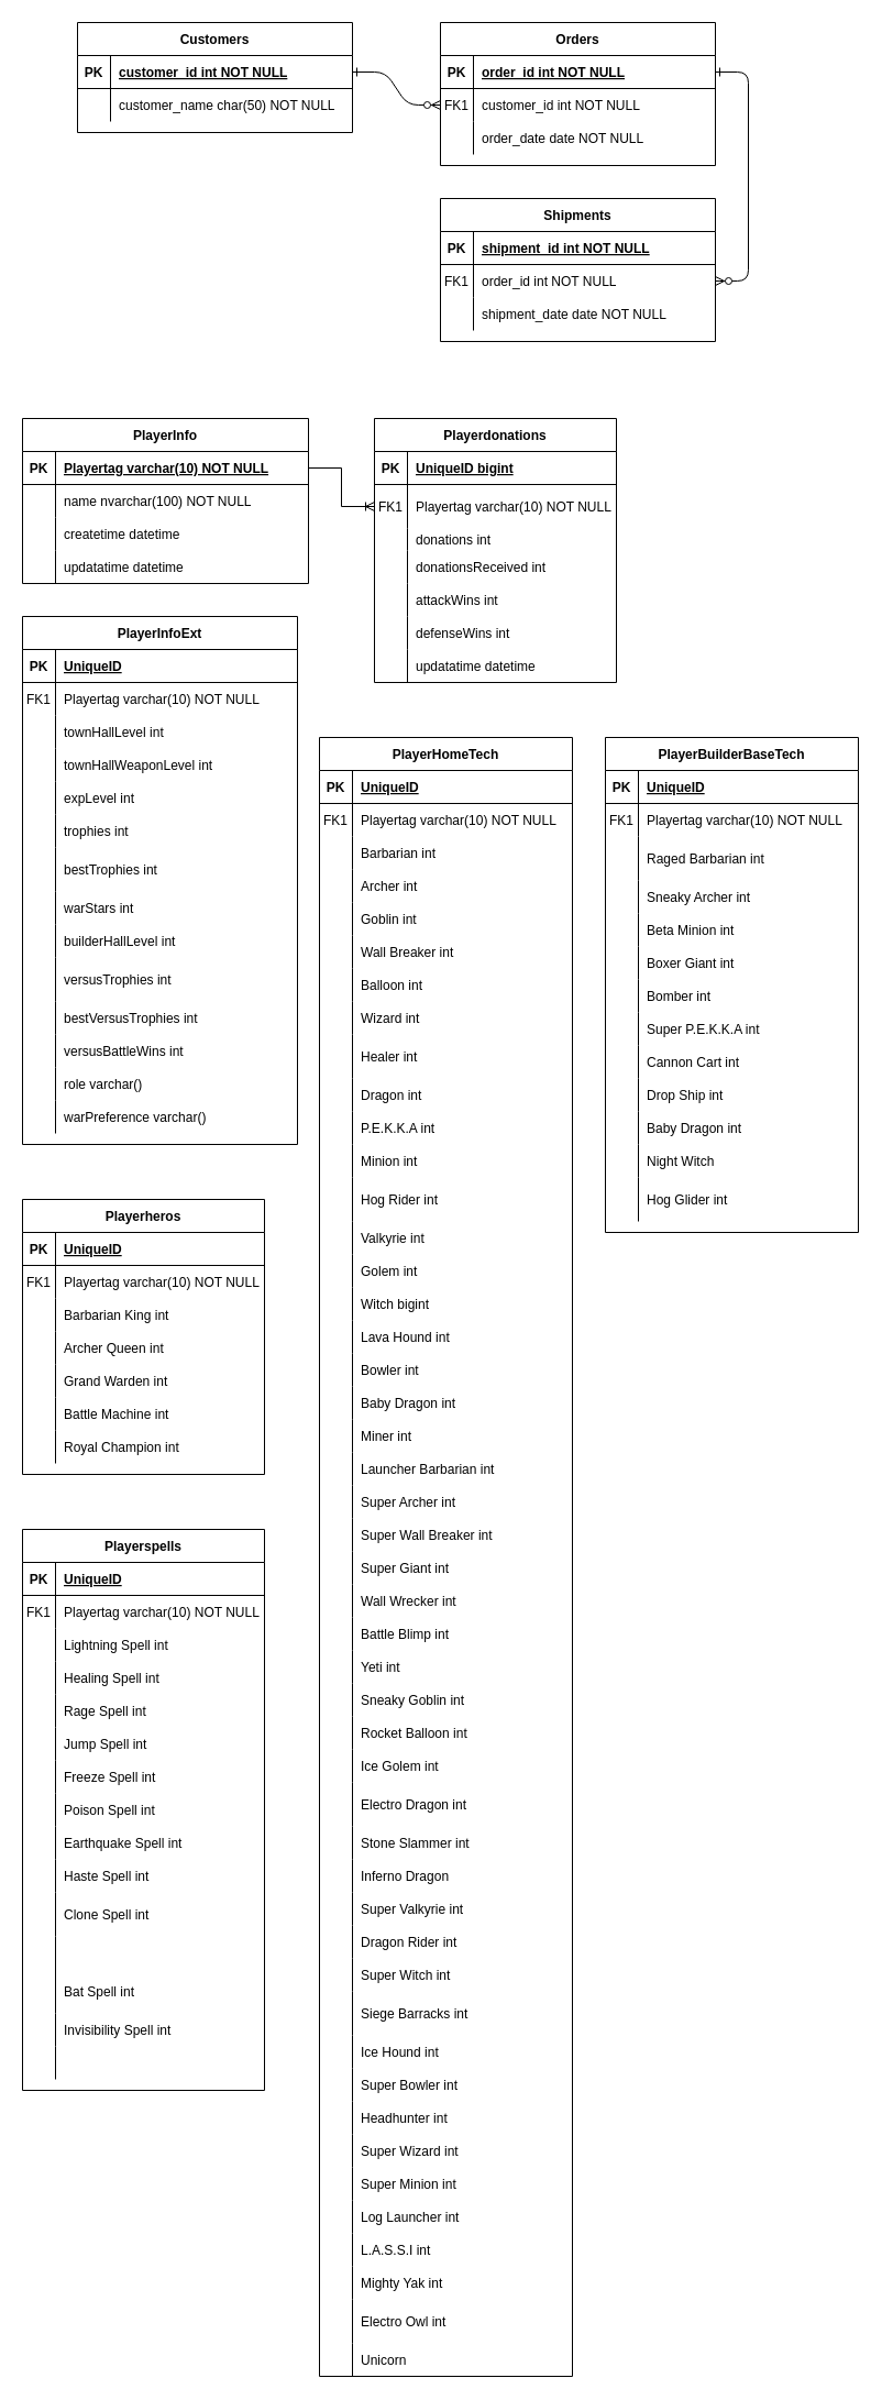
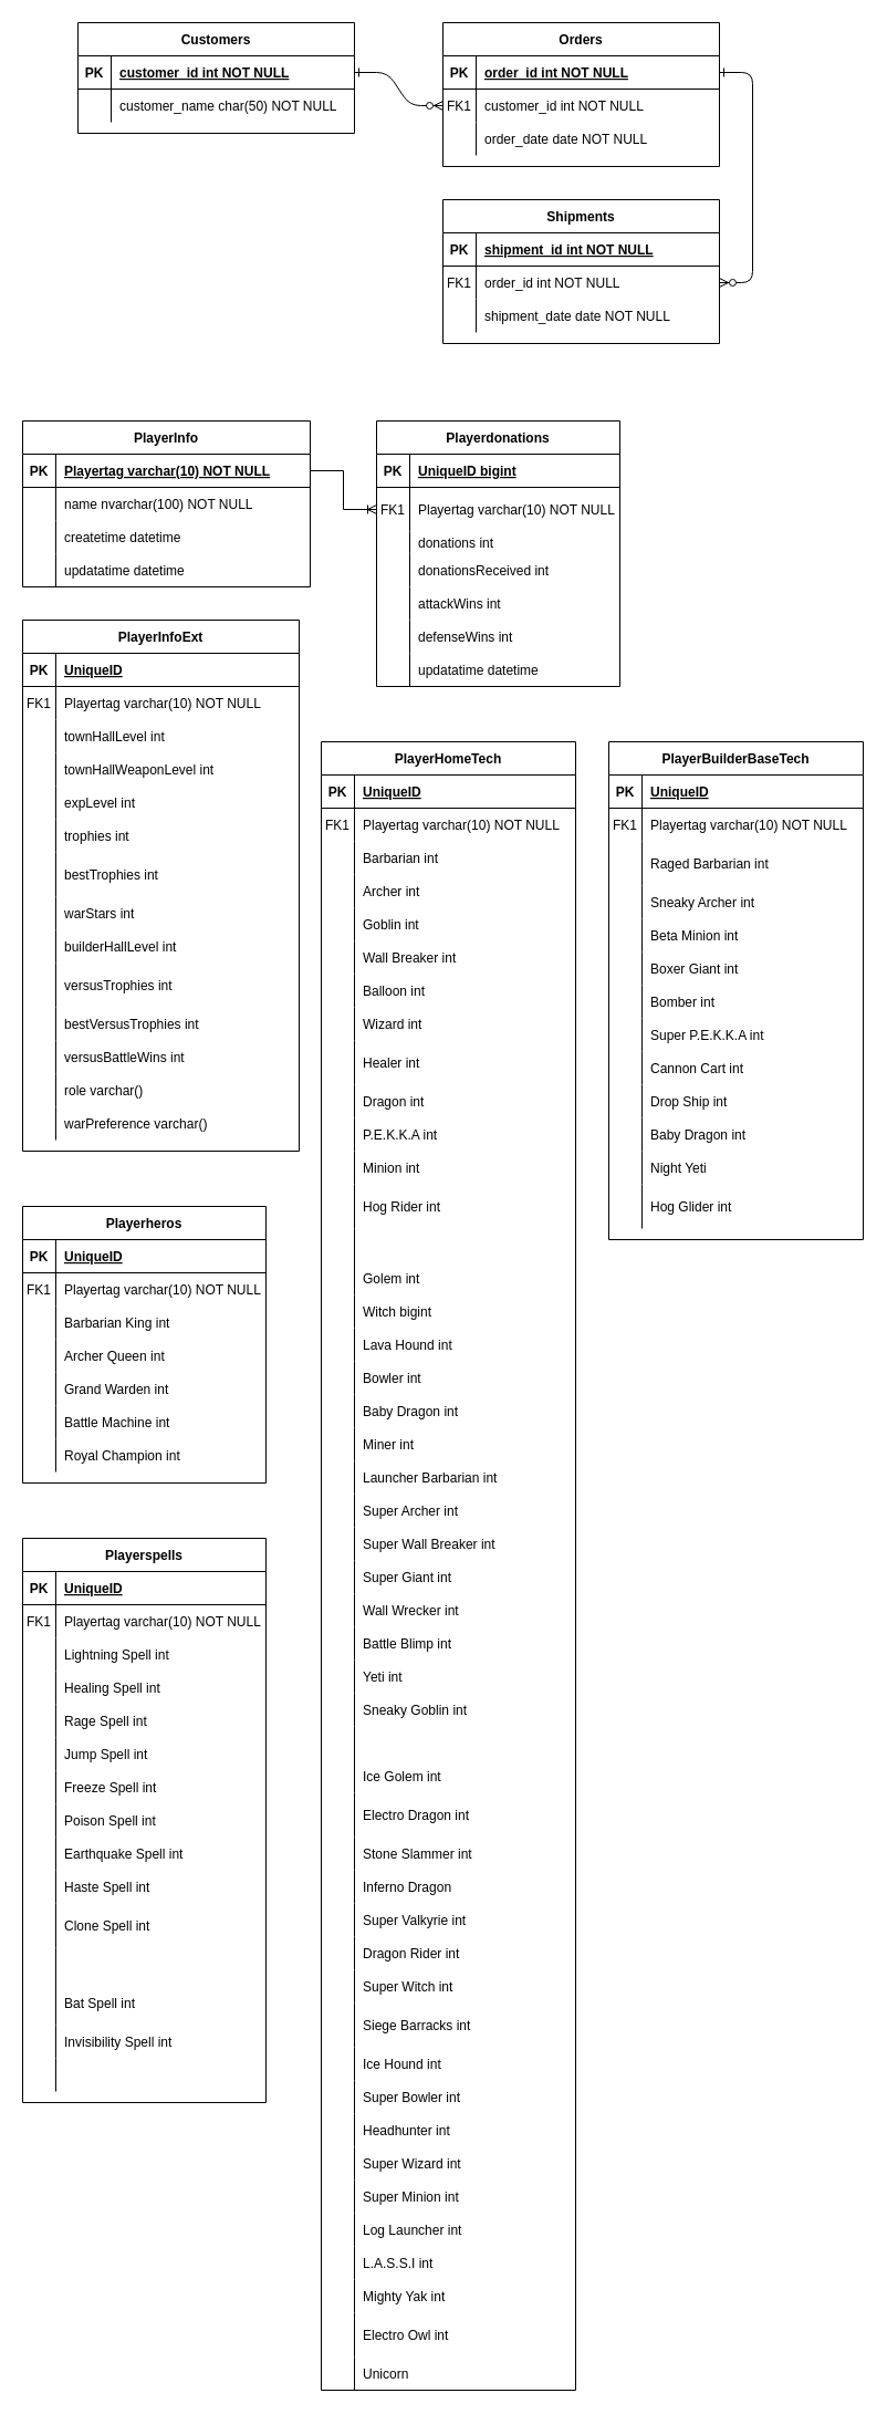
- <mxCell id="288" value="Night Witch" style="shape=partialRectangle;connectable=0;fillColor=none;top=0;left=0;bottom=0;right=0;align=left;spacingLeft=6;overflow=hidden;" parent="286" vertex="1"><mxGeometry x="30" width="200" height="30" as="geometry"><mxRectangle width="200" height="30" as="alternateBounds" /></mxGeometry></mxCell>
+ <mxCell id="288" value="Night Yeti" style="shape=partialRectangle;connectable=0;fillColor=none;top=0;left=0;bottom=0;right=0;align=left;spacingLeft=6;overflow=hidden;" parent="286" vertex="1"><mxGeometry x="30" width="200" height="30" as="geometry"><mxRectangle width="200" height="30" as="alternateBounds" /></mxGeometry></mxCell>
- <mxCell id="152" value="Valkyrie int" style="shape=partialRectangle;connectable=0;fillColor=none;top=0;left=0;bottom=0;right=0;align=left;spacingLeft=6;overflow=hidden;" parent="150" vertex="1"><mxGeometry x="30" width="200" height="30" as="geometry"><mxRectangle width="200" height="30" as="alternateBounds" /></mxGeometry></mxCell>
- <mxCell id="197" value="Rocket Balloon int" style="shape=partialRectangle;connectable=0;fillColor=none;top=0;left=0;bottom=0;right=0;align=left;spacingLeft=6;overflow=hidden;" parent="195" vertex="1"><mxGeometry x="30" width="200" height="30" as="geometry"><mxRectangle width="200" height="30" as="alternateBounds" /></mxGeometry></mxCell>
